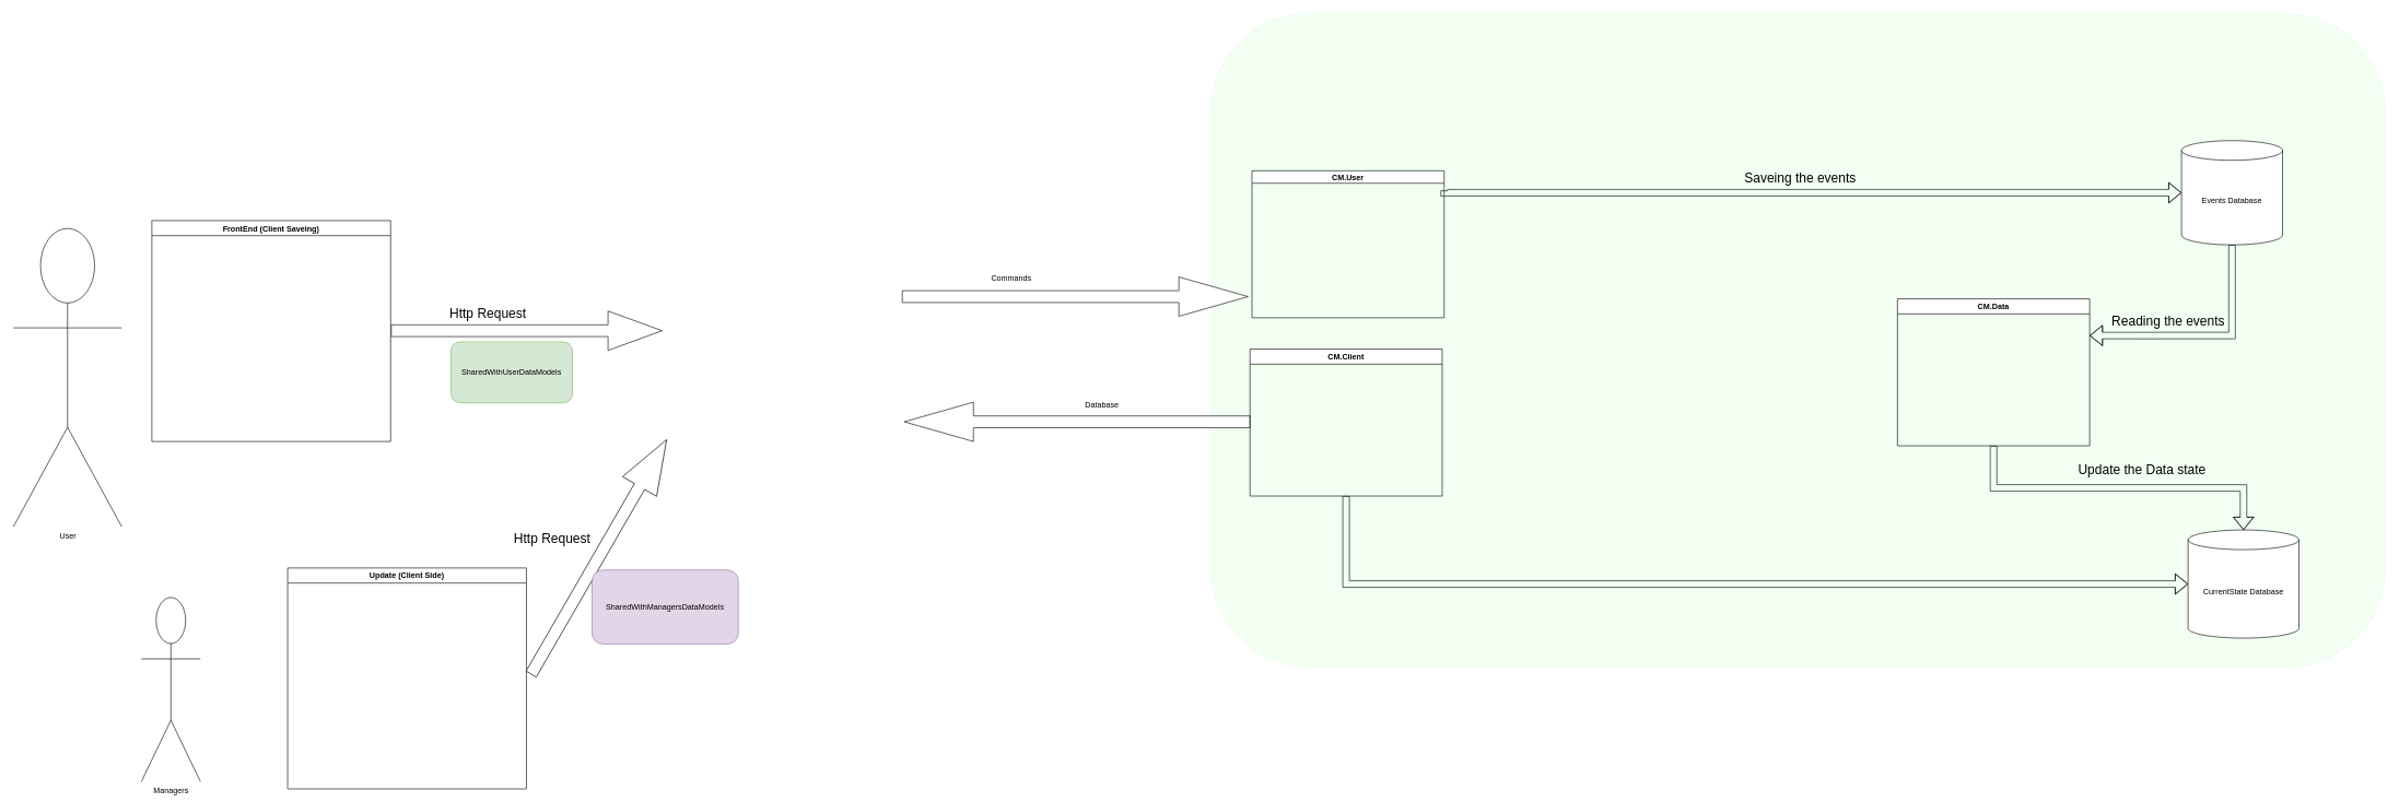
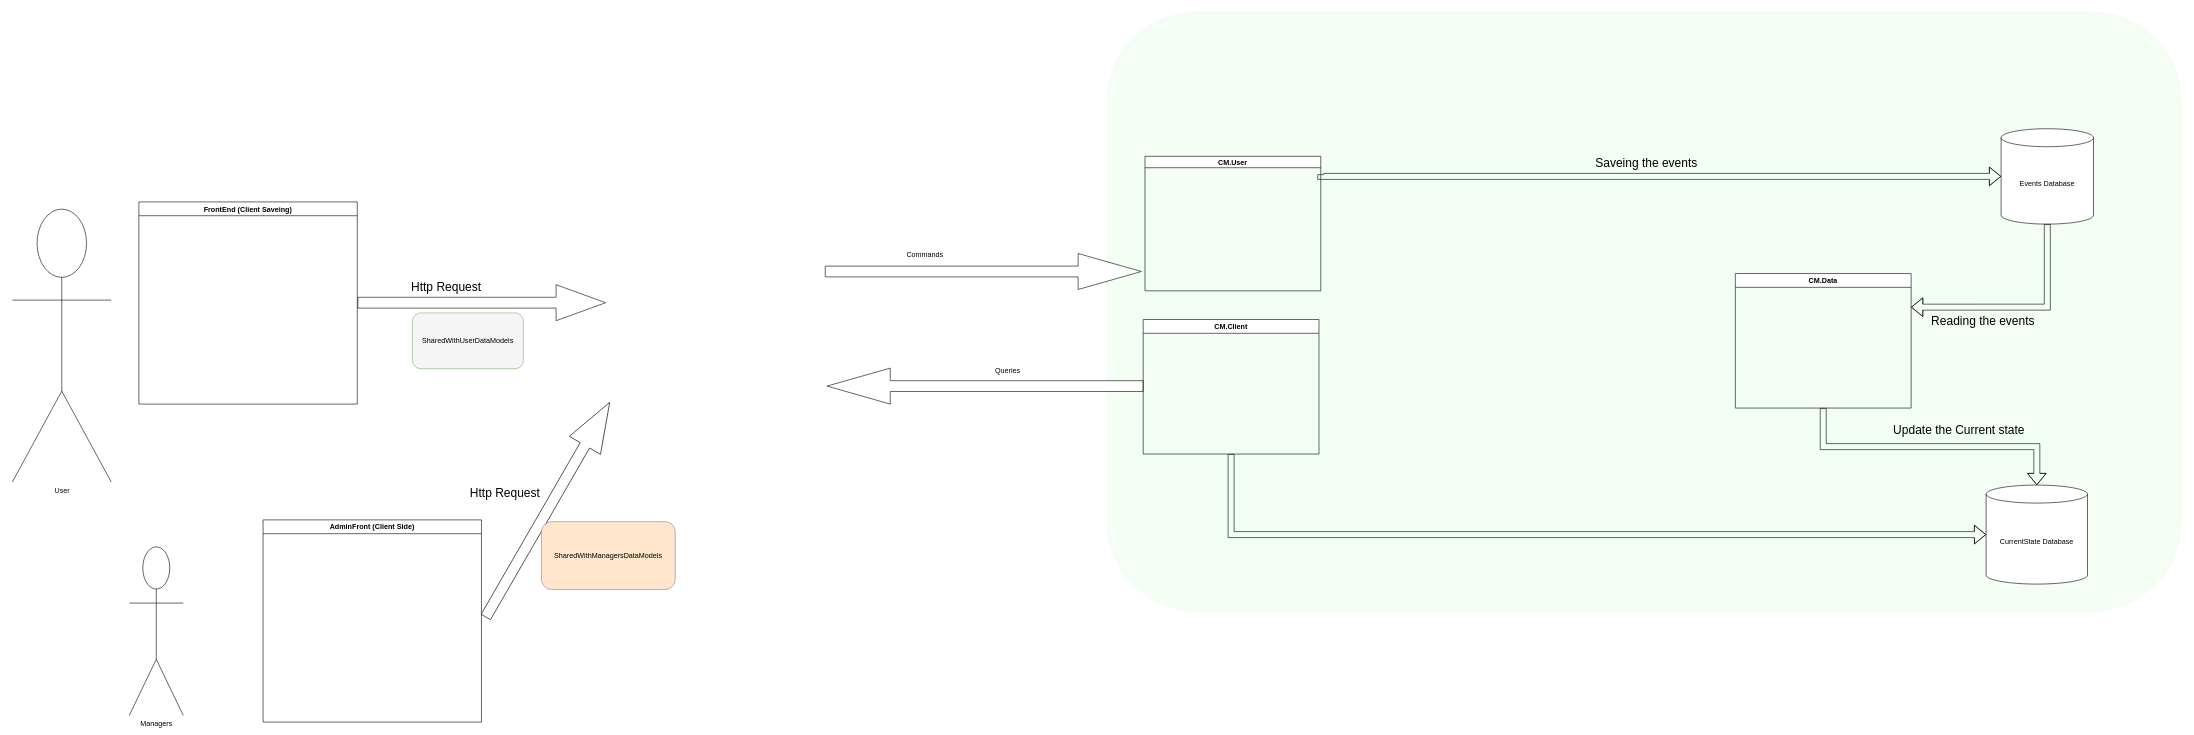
- <mxCell id="5" value="Events Database" style="shape=cylinder3;whiteSpace=wrap;html=1;boundedLbl=1;backgroundOutline=1;size=15;" vertex="1" parent="1"><mxGeometry x="3325" y="214" width="154" height="159" as="geometry" /></mxCell>
+ <mxCell id="5" value="Events Database" style="shape=cylinder3;whiteSpace=wrap;html=1;boundedLbl=1;backgroundOutline=1;size=15;" vertex="1" parent="1"><mxGeometry x="3335" y="214" width="154" height="159" as="geometry" /></mxCell>
- <mxCell id="25" value="&lt;font style=&quot;font-size: 20px&quot;&gt;Reading the events&lt;/font&gt;" style="text;html=1;strokeColor=none;fillColor=none;align=center;verticalAlign=middle;whiteSpace=wrap;rounded=0;" vertex="1" parent="1"><mxGeometry x="3213" y="473.5" width="184" height="30" as="geometry" /></mxCell>
+ <mxCell id="25" value="&lt;font style=&quot;font-size: 20px&quot;&gt;Reading the events&lt;/font&gt;" style="text;html=1;strokeColor=none;fillColor=none;align=center;verticalAlign=middle;whiteSpace=wrap;rounded=0;" vertex="1" parent="1"><mxGeometry x="3213" y="518.5" width="184" height="30" as="geometry" /></mxCell>
- <mxCell id="9" value="SharedWithUserDataModels" style="rounded=1;whiteSpace=wrap;html=1;fillColor=#d5e8d4;strokeColor=#82b366;" vertex="1" parent="1"><mxGeometry x="687" y="521" width="185" height="93" as="geometry" /></mxCell>
+ <mxCell id="9" value="SharedWithUserDataModels" style="rounded=1;whiteSpace=wrap;html=1;fillColor=#f5f5f5;strokeColor=#82b366;" vertex="1" parent="1"><mxGeometry x="687" y="521" width="185" height="93" as="geometry" /></mxCell>
- <mxCell id="19" value="Database" style="text;html=1;strokeColor=none;fillColor=none;align=center;verticalAlign=middle;whiteSpace=wrap;rounded=0;" vertex="1" parent="1"><mxGeometry x="1640" y="599" width="79" height="35" as="geometry" /></mxCell>
+ <mxCell id="19" value="Queries" style="text;html=1;strokeColor=none;fillColor=none;align=center;verticalAlign=middle;whiteSpace=wrap;rounded=0;" vertex="1" parent="1"><mxGeometry x="1640" y="599" width="79" height="35" as="geometry" /></mxCell>
- <mxCell id="27" value="&lt;span style=&quot;font-size: 20px&quot;&gt;Update the Data state&lt;/span&gt;" style="text;html=1;strokeColor=none;fillColor=none;align=center;verticalAlign=middle;whiteSpace=wrap;rounded=0;" vertex="1" parent="1"><mxGeometry x="3133" y="700" width="264" height="30" as="geometry" /></mxCell>
+ <mxCell id="27" value="&lt;span style=&quot;font-size: 20px&quot;&gt;Update the Current state&lt;/span&gt;" style="text;html=1;strokeColor=none;fillColor=none;align=center;verticalAlign=middle;whiteSpace=wrap;rounded=0;" vertex="1" parent="1"><mxGeometry x="3133" y="700" width="264" height="30" as="geometry" /></mxCell>
- <mxCell id="10" value="Update (Client Side)" style="swimlane;" vertex="1" parent="1"><mxGeometry x="438" y="866" width="364" height="337" as="geometry" /></mxCell>
+ <mxCell id="10" value="AdminFront (Client Side)" style="swimlane;" vertex="1" parent="1"><mxGeometry x="438" y="866" width="364" height="337" as="geometry" /></mxCell>
- <mxCell id="6" value="CurrentState Database" style="shape=cylinder3;whiteSpace=wrap;html=1;boundedLbl=1;backgroundOutline=1;size=15;" vertex="1" parent="1"><mxGeometry x="3335" y="808" width="169" height="165" as="geometry" /></mxCell>
+ <mxCell id="6" value="CurrentState Database" style="shape=cylinder3;whiteSpace=wrap;html=1;boundedLbl=1;backgroundOutline=1;size=15;" vertex="1" parent="1"><mxGeometry x="3310" y="808" width="169" height="165" as="geometry" /></mxCell>
- <mxCell id="13" value="SharedWithManagersDataModels" style="rounded=1;whiteSpace=wrap;html=1;fillColor=#e1d5e7;strokeColor=#9673a6;direction=east;rotation=0;" vertex="1" parent="1"><mxGeometry x="902" y="869" width="223" height="113" as="geometry" /></mxCell>
+ <mxCell id="13" value="SharedWithManagersDataModels" style="rounded=1;whiteSpace=wrap;html=1;fillColor=#ffe6cc;strokeColor=#9673a6;direction=east;rotation=0;" vertex="1" parent="1"><mxGeometry x="902" y="869" width="223" height="113" as="geometry" /></mxCell>
